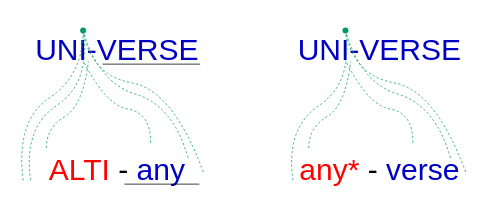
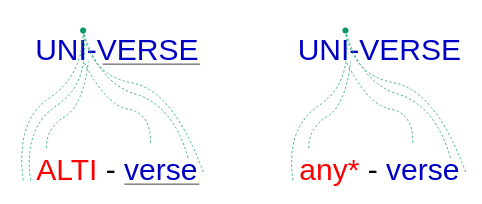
- <mxCell id="3" value="&lt;font color=&quot;#ff0000&quot;&gt;ALTI &lt;/font&gt;&lt;font color=&quot;#000000&quot;&gt;- &lt;/font&gt;any" style="text;html=1;align=center;verticalAlign=middle;resizable=0;points=[];autosize=1;strokeColor=none;fillColor=none;fontSize=40;fontColor=#0000C4;" vertex="1" parent="1"><mxGeometry x="40" y="200" width="230" height="50" as="geometry" /></mxCell>
+ <mxCell id="3" value="&lt;font color=&quot;#ff0000&quot;&gt;ALTI &lt;/font&gt;&lt;font color=&quot;#000000&quot;&gt;- &lt;/font&gt;verse" style="text;html=1;align=center;verticalAlign=middle;resizable=0;points=[];autosize=1;strokeColor=none;fillColor=none;fontSize=40;fontColor=#0000C4;" vertex="1" parent="1"><mxGeometry x="40" y="200" width="230" height="50" as="geometry" /></mxCell>
